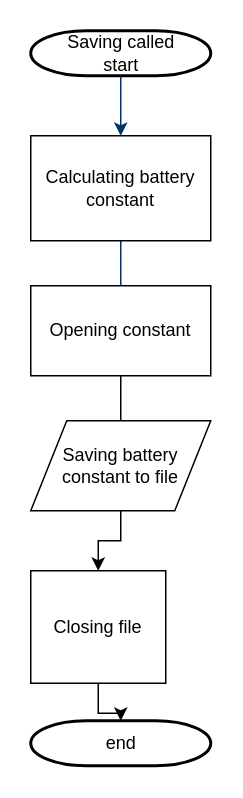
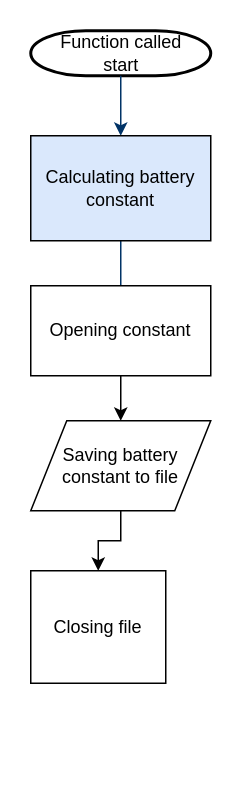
- <mxCell id="2" value="Saving called &lt;br&gt;start" style="shape=mxgraph.flowchart.terminator;strokeWidth=2;gradientColor=none;gradientDirection=north;fontStyle=0;html=1;" parent="1" vertex="1"><mxGeometry x="20" y="20" width="120" height="30" as="geometry" /></mxCell>
+ <mxCell id="2" value="Function called &lt;br&gt;start" style="shape=mxgraph.flowchart.terminator;strokeWidth=2;gradientColor=none;gradientDirection=north;fontStyle=0;html=1;" parent="1" vertex="1"><mxGeometry x="20" y="20" width="120" height="30" as="geometry" /></mxCell>
- <mxCell id="6" value="Calculating battery constant" style="rounded=0;whiteSpace=wrap;html=1;" vertex="1" parent="1"><mxGeometry x="20" y="90" width="120" height="70" as="geometry" /></mxCell>
+ <mxCell id="6" value="Calculating battery constant" style="rounded=0;whiteSpace=wrap;html=1;fillColor=#dae8fc;" vertex="1" parent="1"><mxGeometry x="20" y="90" width="120" height="70" as="geometry" /></mxCell>
- <mxCell id="7" value="" style="edgeStyle=orthogonalEdgeStyle;rounded=0;orthogonalLoop=1;jettySize=auto;html=1;endArrow=none;" edge="1" parent="1" source="8" target="10"><mxGeometry relative="1" as="geometry" /></mxCell>
+ <mxCell id="7" value="" style="edgeStyle=orthogonalEdgeStyle;rounded=0;orthogonalLoop=1;jettySize=auto;html=1;" edge="1" parent="1" source="8" target="10"><mxGeometry relative="1" as="geometry" /></mxCell>
- <mxCell id="11" style="edgeStyle=orthogonalEdgeStyle;rounded=0;orthogonalLoop=1;jettySize=auto;html=1;entryX=0.5;entryY=0;entryDx=0;entryDy=0;entryPerimeter=0;" edge="1" parent="1" source="12" target="5"><mxGeometry relative="1" as="geometry" /></mxCell>
- <mxCell id="5" value="end" style="shape=mxgraph.flowchart.terminator;strokeWidth=2;gradientColor=none;gradientDirection=north;fontStyle=0;html=1;" parent="1" vertex="1"><mxGeometry x="20" y="480" width="120" height="30" as="geometry" /></mxCell>
